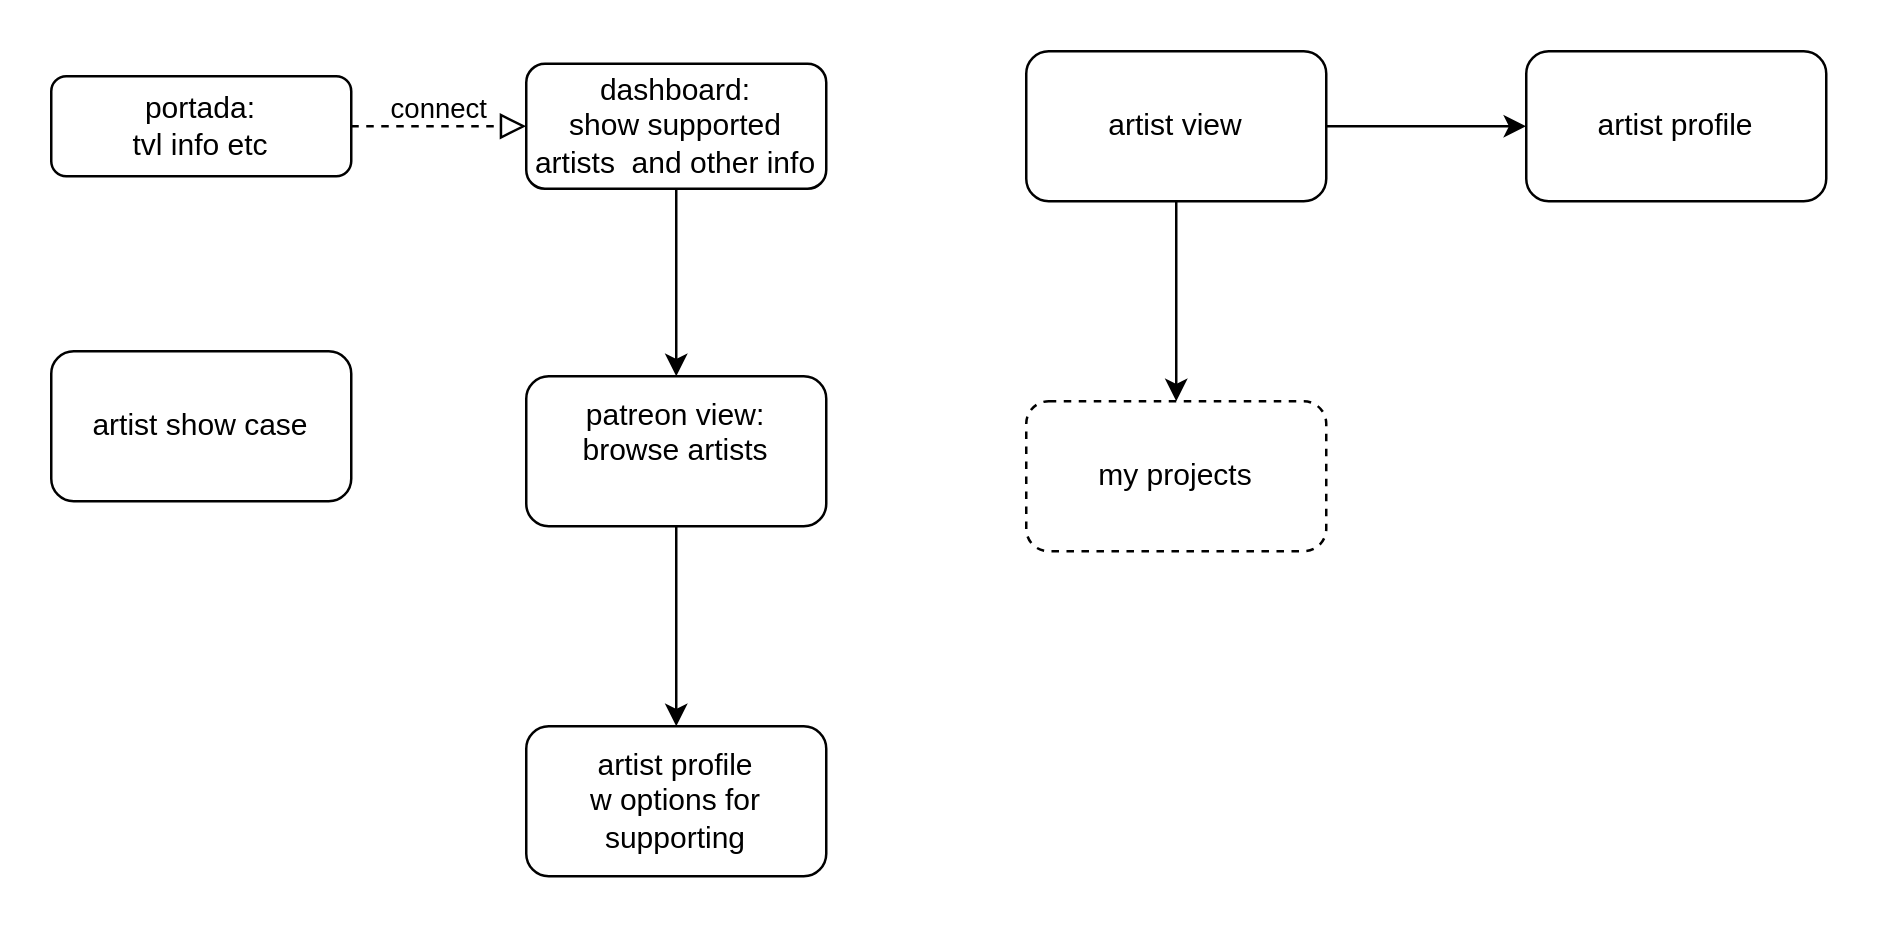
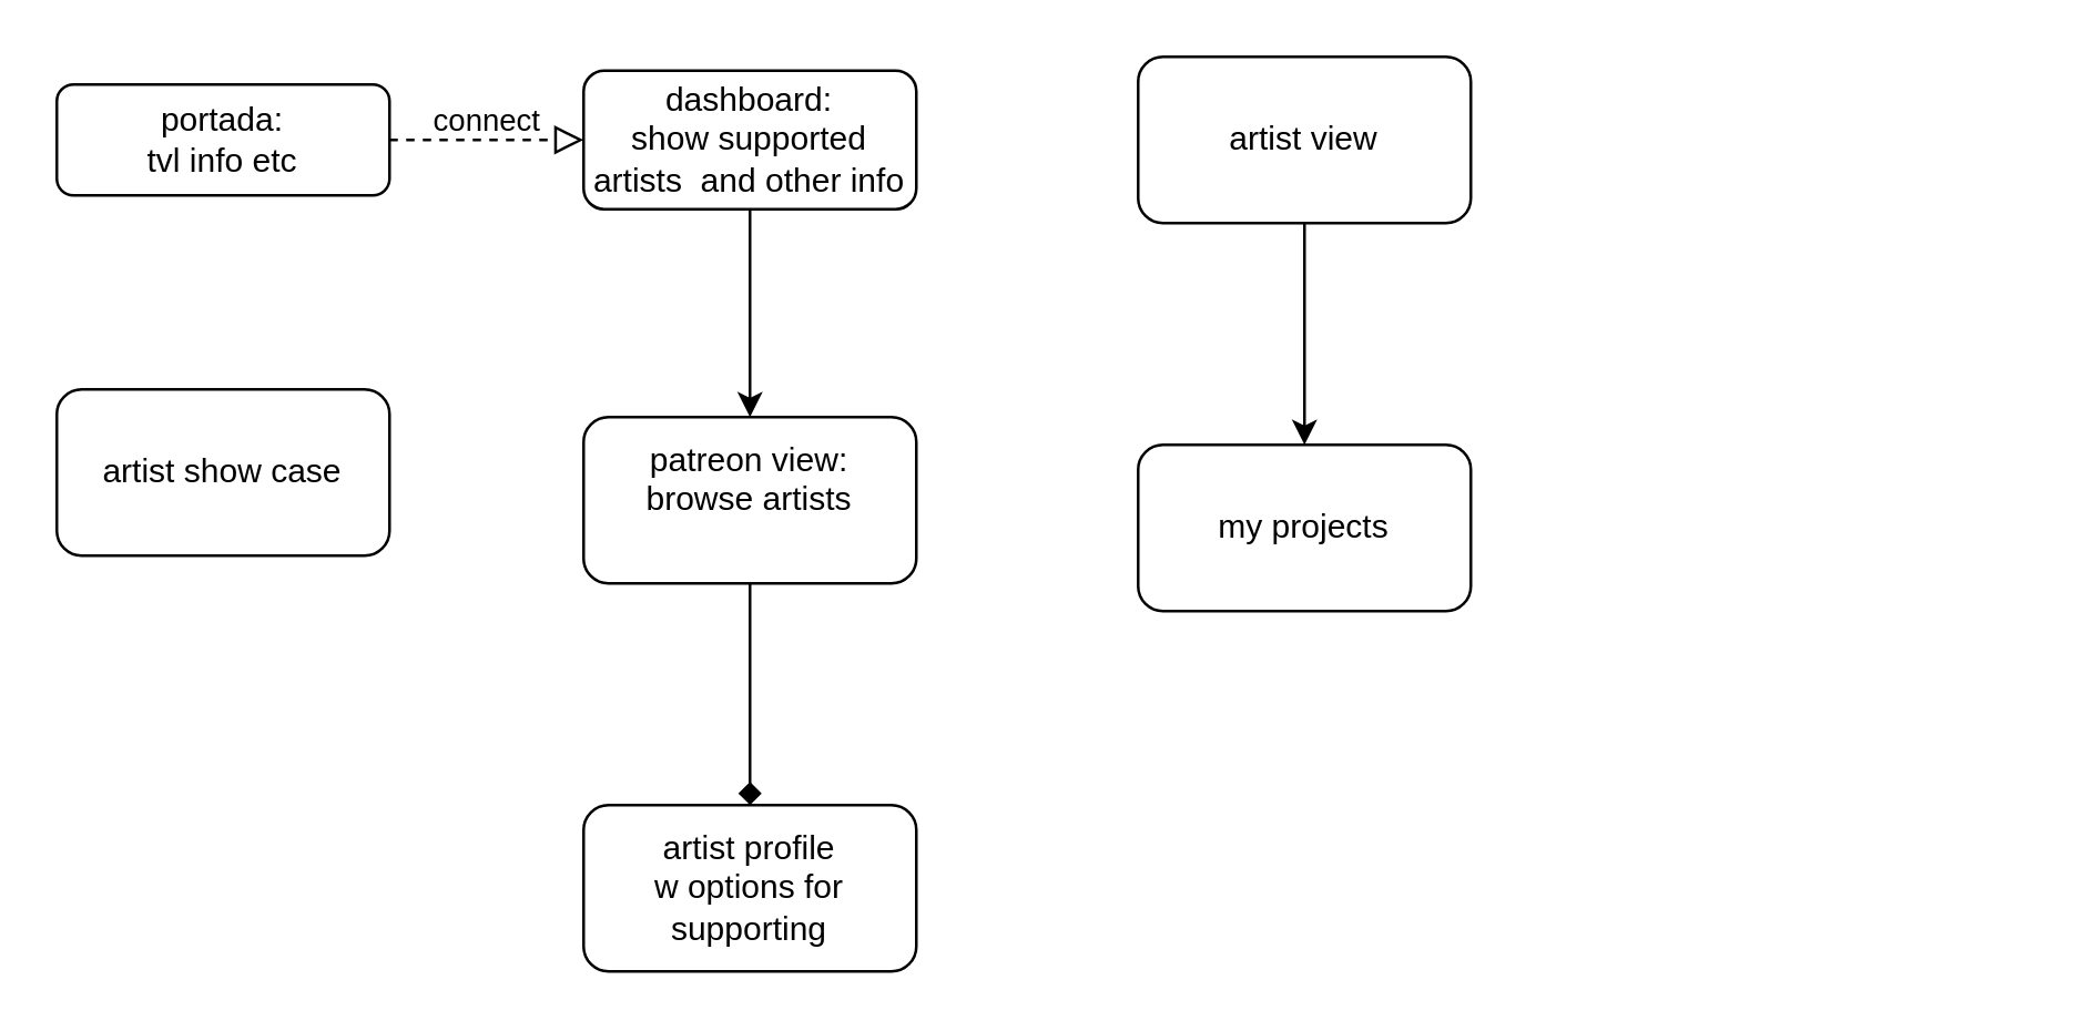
- <mxCell id="9" value="" style="edgeStyle=orthogonalEdgeStyle;rounded=0;orthogonalLoop=1;jettySize=auto;html=1;" parent="1" source="11" target="12" edge="1"><mxGeometry relative="1" as="geometry" /></mxCell>
- <mxCell id="12" value="artist profile" style="whiteSpace=wrap;html=1;rounded=1;" parent="1" vertex="1"><mxGeometry x="610" y="20" width="120" height="60" as="geometry" /></mxCell>
- <mxCell id="13" value="my projects" style="whiteSpace=wrap;html=1;rounded=1;dashed=1;" parent="1" vertex="1"><mxGeometry x="410" y="160" width="120" height="60" as="geometry" /></mxCell>
+ <mxCell id="13" value="my projects" style="whiteSpace=wrap;html=1;rounded=1;" parent="1" vertex="1"><mxGeometry x="410" y="160" width="120" height="60" as="geometry" /></mxCell>
- <mxCell id="6" value="" style="edgeStyle=orthogonalEdgeStyle;rounded=0;orthogonalLoop=1;jettySize=auto;html=1;" parent="1" source="7" target="8" edge="1"><mxGeometry relative="1" as="geometry" /></mxCell>
+ <mxCell id="6" value="" style="edgeStyle=orthogonalEdgeStyle;rounded=0;orthogonalLoop=1;jettySize=auto;html=1;endArrow=diamond;" parent="1" source="7" target="8" edge="1"><mxGeometry relative="1" as="geometry" /></mxCell>
